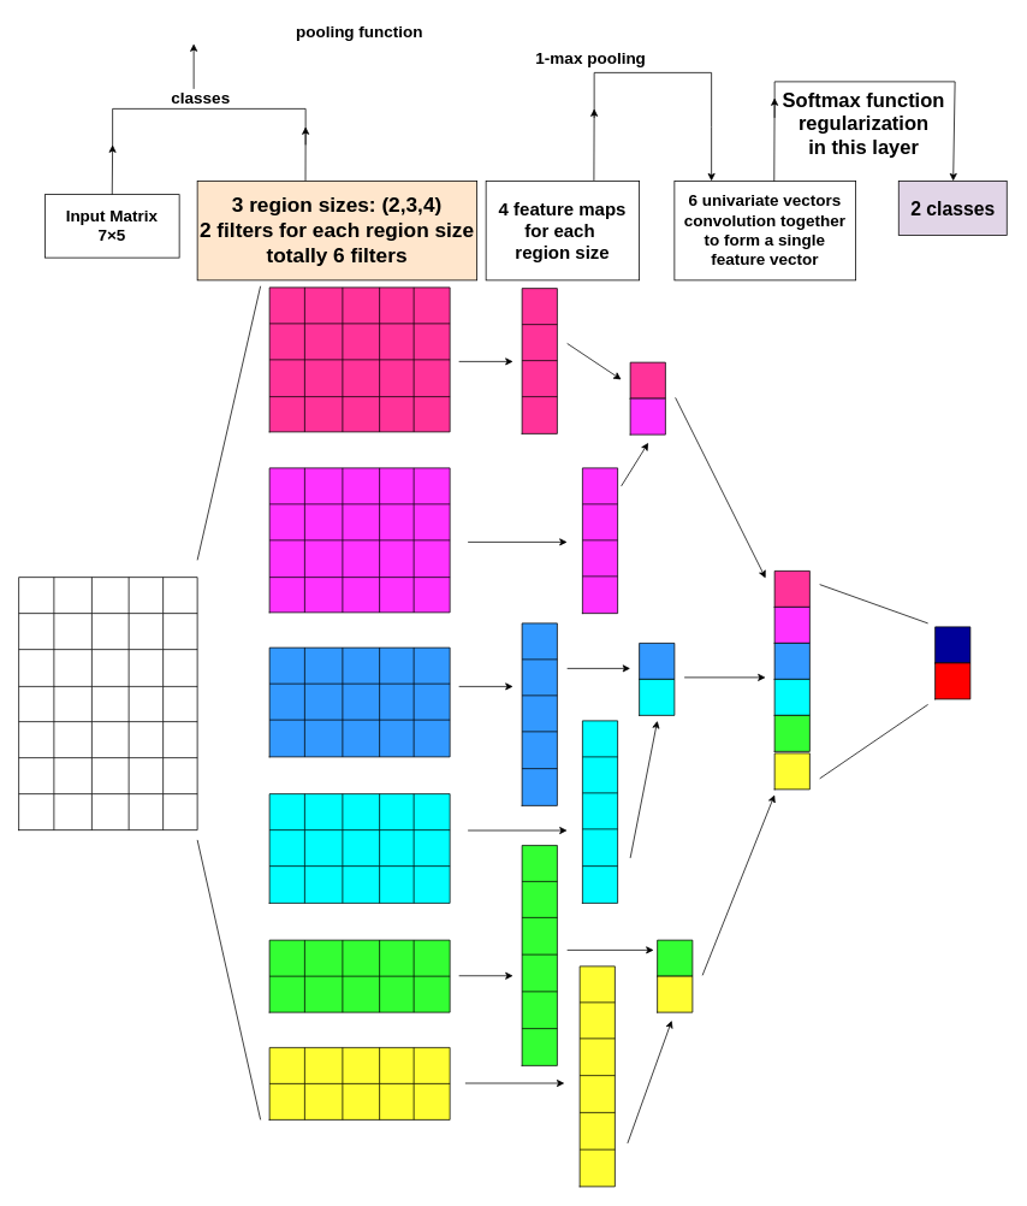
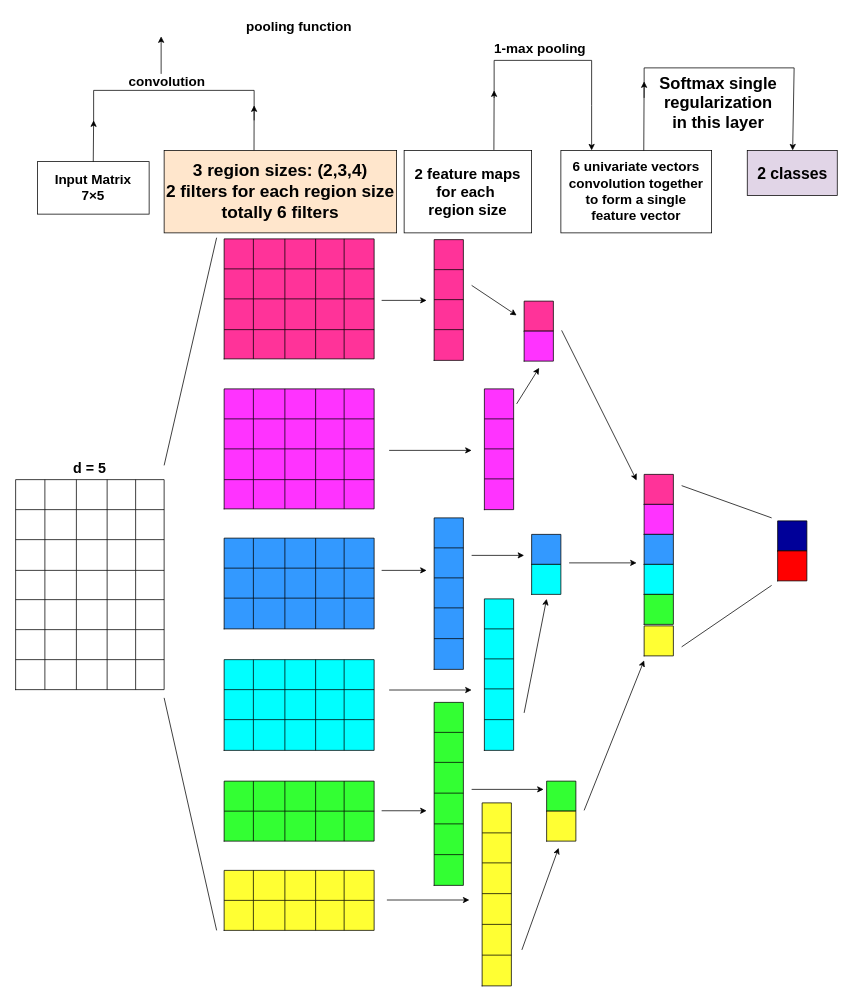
- <mxCell id="298" value="&lt;b&gt;&lt;font style=&quot;font-size: 18px;&quot;&gt;1-max pooling&lt;/font&gt;&lt;/b&gt;" style="text;html=1;align=center;verticalAlign=middle;whiteSpace=wrap;rounded=0;" vertex="1" parent="1"><mxGeometry x="584" y="50" width="141" height="30" as="geometry" /></mxCell>
+ <mxCell id="298" value="&lt;b&gt;&lt;font style=&quot;font-size: 18px;&quot;&gt;1-max pooling&lt;/font&gt;&lt;/b&gt;" style="text;html=1;align=center;verticalAlign=middle;whiteSpace=wrap;rounded=0;" vertex="1" parent="1"><mxGeometry x="649" y="50" width="141" height="30" as="geometry" /></mxCell>
- <mxCell id="292" value="&lt;b&gt;&lt;font style=&quot;font-size: 18px;&quot;&gt;classes&lt;/font&gt;&lt;/b&gt;" style="text;html=1;align=center;verticalAlign=middle;whiteSpace=wrap;rounded=0;" vertex="1" parent="1"><mxGeometry x="177" y="93" width="90" height="30" as="geometry" /></mxCell>
+ <mxCell id="292" value="&lt;b&gt;&lt;font style=&quot;font-size: 18px;&quot;&gt;convolution&lt;/font&gt;&lt;/b&gt;" style="text;html=1;align=center;verticalAlign=middle;whiteSpace=wrap;rounded=0;" vertex="1" parent="1"><mxGeometry x="177" y="93" width="90" height="30" as="geometry" /></mxCell>
- <mxCell id="303" value="&lt;font style=&quot;font-size: 22px;&quot;&gt;&lt;b&gt;Softmax function&lt;/b&gt;&lt;/font&gt;&lt;div style=&quot;font-size: 22px;&quot;&gt;&lt;b&gt;regularization&lt;/b&gt;&lt;/div&gt;&lt;div style=&quot;font-size: 22px;&quot;&gt;&lt;b&gt;in this layer&lt;/b&gt;&lt;/div&gt;" style="text;html=1;align=center;verticalAlign=middle;whiteSpace=wrap;rounded=0;" vertex="1" parent="1"><mxGeometry x="832" y="105" width="250" height="63" as="geometry" /></mxCell>
+ <mxCell id="303" value="&lt;font style=&quot;font-size: 22px;&quot;&gt;&lt;b&gt;Softmax single&lt;/b&gt;&lt;/font&gt;&lt;div style=&quot;font-size: 22px;&quot;&gt;&lt;b&gt;regularization&lt;/b&gt;&lt;/div&gt;&lt;div style=&quot;font-size: 22px;&quot;&gt;&lt;b&gt;in this layer&lt;/b&gt;&lt;/div&gt;" style="text;html=1;align=center;verticalAlign=middle;whiteSpace=wrap;rounded=0;" vertex="1" parent="1"><mxGeometry x="832" y="105" width="250" height="63" as="geometry" /></mxCell>
- <mxCell id="295" value="&lt;font style=&quot;font-size: 20px;&quot;&gt;&lt;b style=&quot;&quot;&gt;&lt;font style=&quot;font-size: 20px;&quot;&gt;4 feature maps for&amp;nbsp;&lt;/font&gt;&lt;/b&gt;&lt;b style=&quot;background-color: initial;&quot;&gt;each&amp;nbsp;&lt;/b&gt;&lt;/font&gt;&lt;div style=&quot;font-size: 20px;&quot;&gt;&lt;b style=&quot;background-color: initial;&quot;&gt;&lt;font style=&quot;font-size: 20px;&quot;&gt;region size&lt;/font&gt;&lt;/b&gt;&lt;/div&gt;" style="rounded=0;whiteSpace=wrap;html=1;" vertex="1" parent="1"><mxGeometry x="538" y="200" width="170" height="110" as="geometry" /></mxCell>
+ <mxCell id="295" value="&lt;font style=&quot;font-size: 20px;&quot;&gt;&lt;b style=&quot;&quot;&gt;&lt;font style=&quot;font-size: 20px;&quot;&gt;2 feature maps for&amp;nbsp;&lt;/font&gt;&lt;/b&gt;&lt;b style=&quot;background-color: initial;&quot;&gt;each&amp;nbsp;&lt;/b&gt;&lt;/font&gt;&lt;div style=&quot;font-size: 20px;&quot;&gt;&lt;b style=&quot;background-color: initial;&quot;&gt;&lt;font style=&quot;font-size: 20px;&quot;&gt;region size&lt;/font&gt;&lt;/b&gt;&lt;/div&gt;" style="rounded=0;whiteSpace=wrap;html=1;" vertex="1" parent="1"><mxGeometry x="538" y="200" width="170" height="110" as="geometry" /></mxCell>
+ <mxCell id="257" value="&lt;b&gt;&lt;font style=&quot;font-size: 19px;&quot;&gt;d = 5&lt;/font&gt;&lt;/b&gt;" style="text;html=1;align=center;verticalAlign=middle;whiteSpace=wrap;rounded=0;" vertex="1" parent="1"><mxGeometry x="89" y="609" width="60" height="30" as="geometry" /></mxCell>
